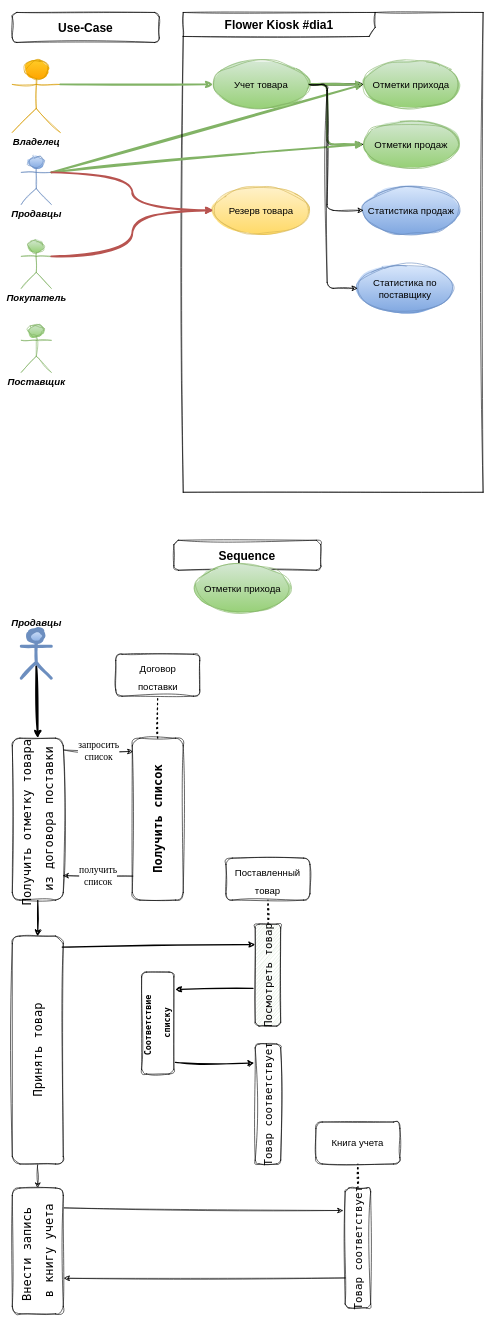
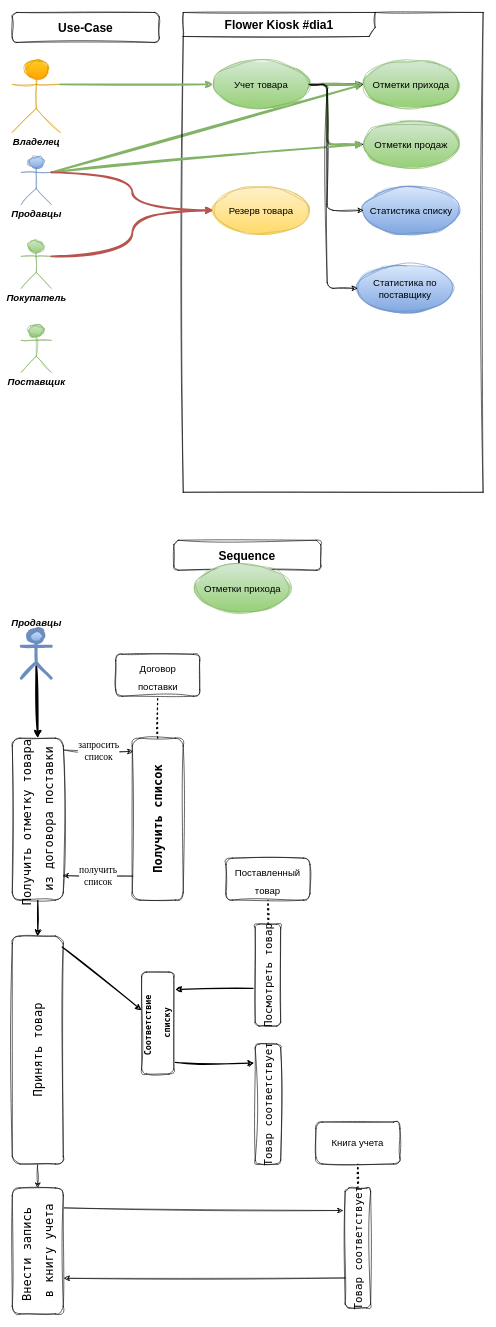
- <mxCell id="14" value="&lt;span style=&quot;font-size: 16px;&quot;&gt;Статистика продаж&lt;/span&gt;" style="ellipse;whiteSpace=wrap;html=1;fillColor=#dae8fc;strokeColor=#6c8ebf;gradientColor=#7ea6e0;rounded=1;sketch=1;curveFitting=1;jiggle=2;" vertex="1" parent="1"><mxGeometry x="605" y="310" width="160" height="80" as="geometry" /></mxCell>
+ <mxCell id="14" value="&lt;span style=&quot;font-size: 16px;&quot;&gt;Статистика списку&lt;/span&gt;" style="ellipse;whiteSpace=wrap;html=1;fillColor=#dae8fc;strokeColor=#6c8ebf;gradientColor=#7ea6e0;rounded=1;sketch=1;curveFitting=1;jiggle=2;" vertex="1" parent="1"><mxGeometry x="605" y="310" width="160" height="80" as="geometry" /></mxCell>
- <mxCell id="41" value="" style="rounded=1;orthogonalLoop=1;jettySize=auto;html=1;sketch=1;curveFitting=1;jiggle=2;strokeWidth=2;entryX=-0.001;entryY=0.2;entryDx=0;entryDy=0;entryPerimeter=0;exitX=0.979;exitY=0.048;exitDx=0;exitDy=0;exitPerimeter=0;" edge="1" parent="1" source="38" target="40"><mxGeometry relative="1" as="geometry"><mxPoint x="73" y="1510" as="sourcePoint" /><mxPoint x="73" y="1570" as="targetPoint" /></mxGeometry></mxCell>
+ <mxCell id="41" value="" style="rounded=1;orthogonalLoop=1;jettySize=auto;html=1;sketch=1;curveFitting=1;jiggle=2;strokeWidth=2;exitX=0.979;exitY=0.048;exitDx=0;exitDy=0;exitPerimeter=0;" edge="1" parent="1" source="38" target="42"><mxGeometry relative="1" as="geometry"><mxPoint x="73" y="1510" as="sourcePoint" /><mxPoint x="73" y="1570" as="targetPoint" /></mxGeometry></mxCell>
- <mxCell id="40" value="&lt;pre style=&quot;font-size: 18px;&quot;&gt;Посмотреть товар&lt;/pre&gt;" style="rounded=1;whiteSpace=wrap;html=1;horizontal=0;sketch=1;curveFitting=1;jiggle=2;fontSize=18;fillColor=#d5e8d4;" vertex="1" parent="1"><mxGeometry x="425" y="1540" width="42.5" height="170" as="geometry" /></mxCell>
+ <mxCell id="40" value="&lt;pre style=&quot;font-size: 18px;&quot;&gt;Посмотреть товар&lt;/pre&gt;" style="rounded=1;whiteSpace=wrap;html=1;horizontal=0;sketch=1;curveFitting=1;jiggle=2;fontSize=18;" vertex="1" parent="1"><mxGeometry x="425" y="1540" width="42.5" height="170" as="geometry" /></mxCell>
